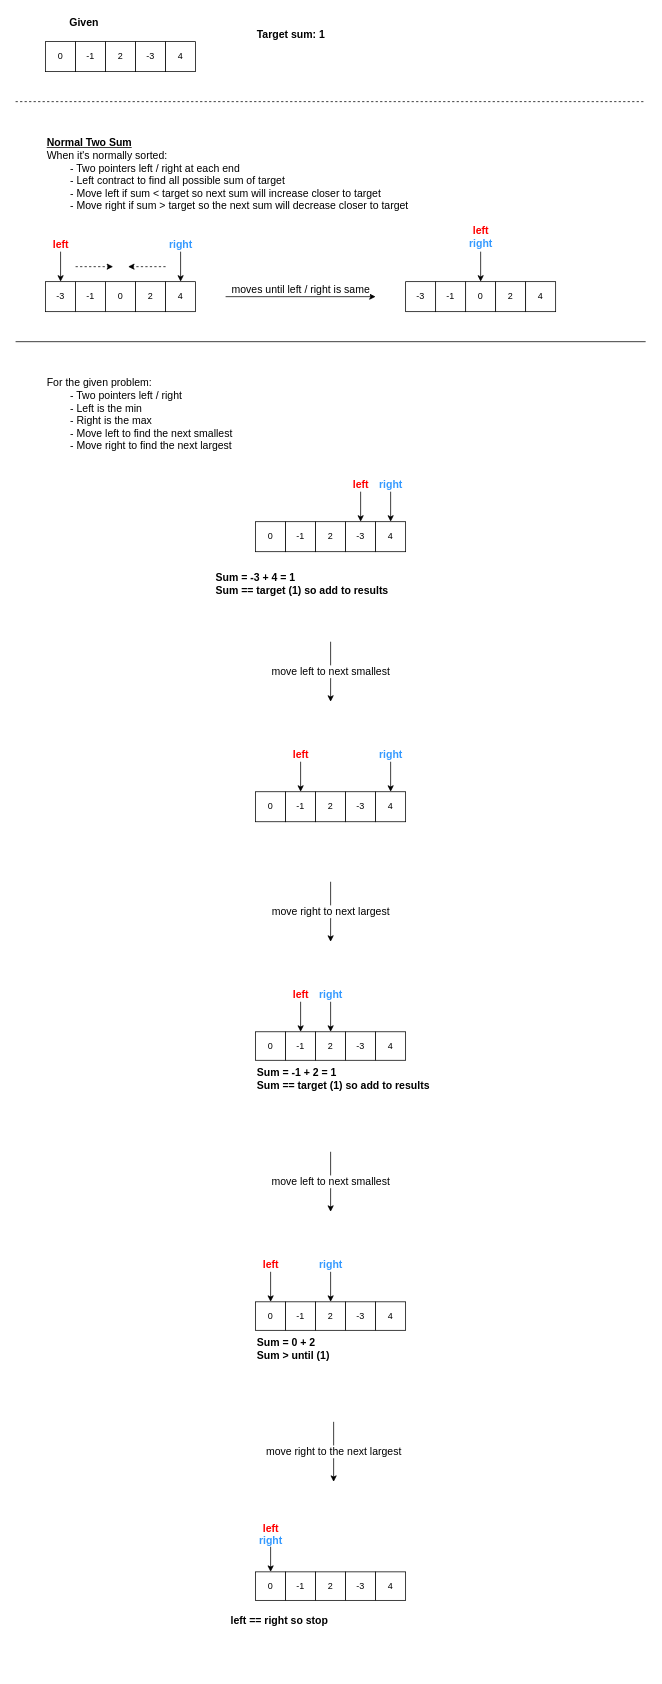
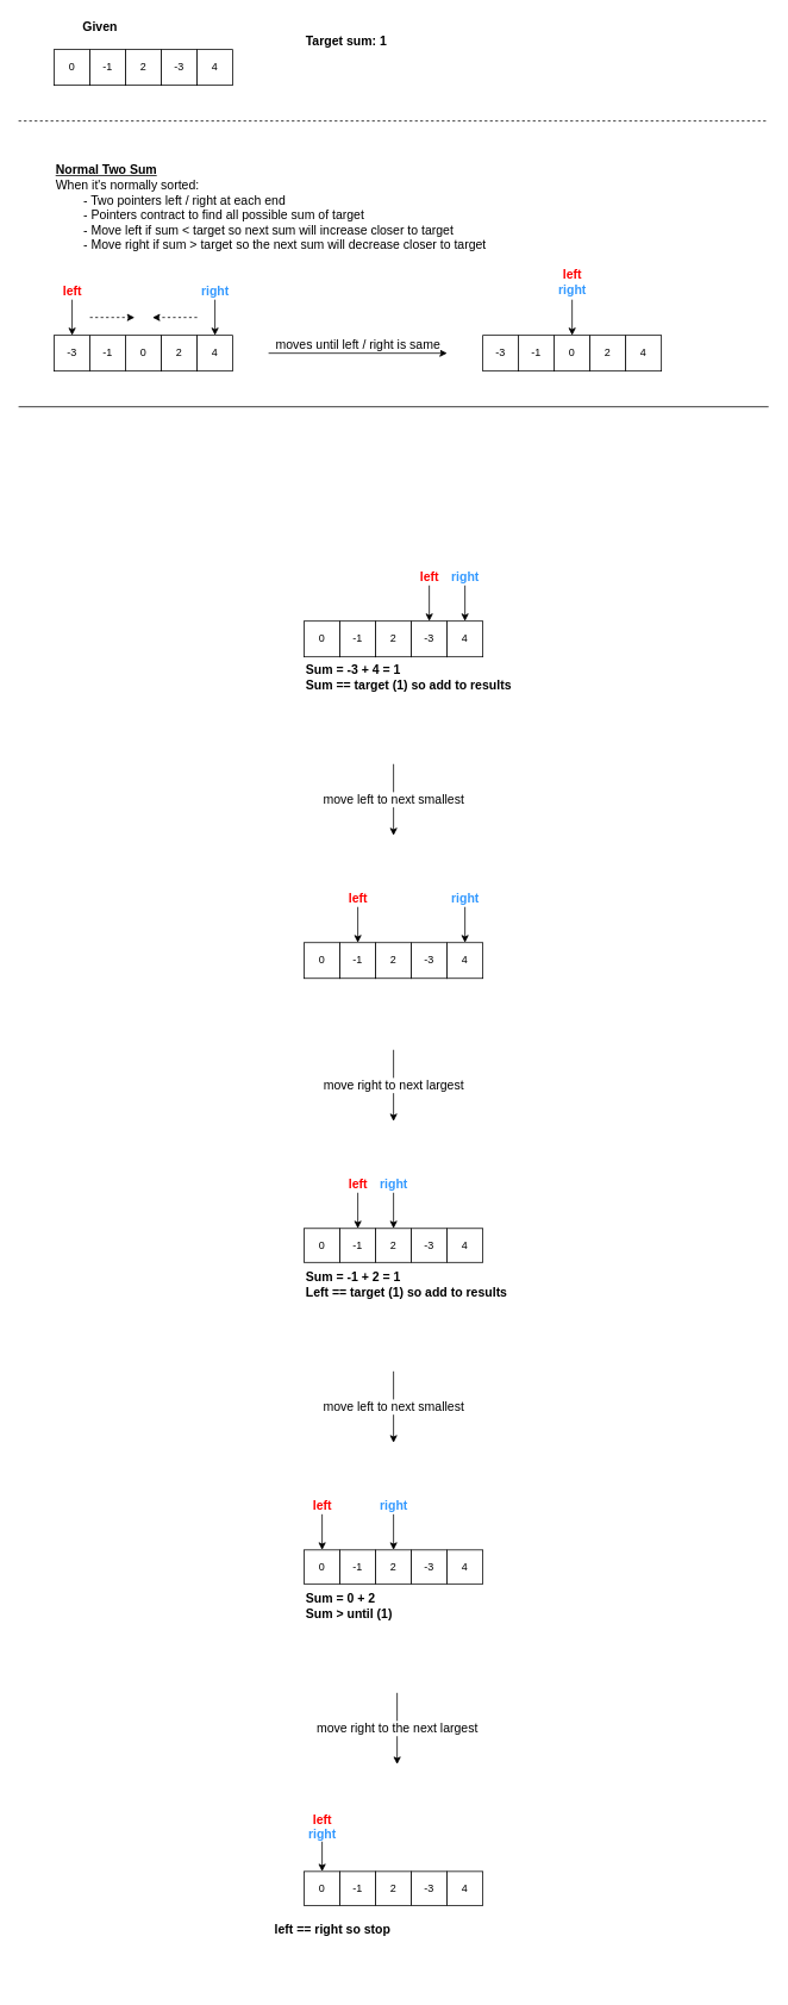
- <mxCell id="13" value="&lt;span&gt;&lt;b&gt;&lt;u&gt;Normal Two Sum&lt;/u&gt;&lt;/b&gt;&lt;br&gt;When it's normally sorted:&lt;br&gt;&lt;span style=&quot;white-space: pre&quot;&gt;&#09;&lt;/span&gt;- Two pointers left / right at each end&lt;br&gt;&lt;span style=&quot;white-space: pre&quot;&gt;&#09;&lt;/span&gt;- Left contract to find all possible sum of target&lt;br&gt;&lt;span style=&quot;white-space: pre&quot;&gt;&#09;&lt;/span&gt;- Move left if sum &amp;lt; target so next sum will increase closer to target&lt;br&gt;&lt;span style=&quot;white-space: pre&quot;&gt;&#09;&lt;/span&gt;- Move right if sum &amp;gt; target so the next sum will decrease closer to target&amp;nbsp;&lt;/span&gt;" style="text;html=1;strokeColor=none;fillColor=none;align=left;verticalAlign=top;whiteSpace=wrap;rounded=0;fontStyle=0;fontSize=14;spacingTop=0;" parent="1" vertex="1"><mxGeometry x="60" y="175" width="800" height="120" as="geometry" /></mxCell>
+ <mxCell id="13" value="&lt;span&gt;&lt;b&gt;&lt;u&gt;Normal Two Sum&lt;/u&gt;&lt;/b&gt;&lt;br&gt;When it's normally sorted:&lt;br&gt;&lt;span style=&quot;white-space: pre&quot;&gt;&#09;&lt;/span&gt;- Two pointers left / right at each end&lt;br&gt;&lt;span style=&quot;white-space: pre&quot;&gt;&#09;&lt;/span&gt;- Pointers contract to find all possible sum of target&lt;br&gt;&lt;span style=&quot;white-space: pre&quot;&gt;&#09;&lt;/span&gt;- Move left if sum &amp;lt; target so next sum will increase closer to target&lt;br&gt;&lt;span style=&quot;white-space: pre&quot;&gt;&#09;&lt;/span&gt;- Move right if sum &amp;gt; target so the next sum will decrease closer to target&amp;nbsp;&lt;/span&gt;" style="text;html=1;strokeColor=none;fillColor=none;align=left;verticalAlign=top;whiteSpace=wrap;rounded=0;fontStyle=0;fontSize=14;spacingTop=0;" parent="1" vertex="1"><mxGeometry x="60" y="175" width="800" height="120" as="geometry" /></mxCell>
- <mxCell id="25" value="For the given problem:&lt;br&gt;&lt;span style=&quot;white-space: pre&quot;&gt;&#09;&lt;/span&gt;- Two pointers left / right&lt;br&gt;&lt;span style=&quot;white-space: pre&quot;&gt;&#09;&lt;/span&gt;- Left is the min&lt;br&gt;&lt;span style=&quot;white-space: pre&quot;&gt;&#09;&lt;/span&gt;- Right is the max&lt;br&gt;&lt;span style=&quot;white-space: pre&quot;&gt;&#09;&lt;/span&gt;- Move left to find the next smallest&lt;br&gt;&lt;span style=&quot;white-space: pre&quot;&gt;&#09;&lt;/span&gt;- Move right to find the next largest" style="text;html=1;strokeColor=none;fillColor=none;align=left;verticalAlign=top;whiteSpace=wrap;rounded=0;fontStyle=0;fontSize=14;" parent="1" vertex="1"><mxGeometry x="60" y="495" width="480" height="120" as="geometry" /></mxCell>
- <mxCell id="43" value="Sum = -3 + 4 = 1&lt;br&gt;Sum == target (1) so add to results" style="text;html=1;strokeColor=none;fillColor=none;align=left;verticalAlign=top;whiteSpace=wrap;rounded=0;fontSize=14;fontStyle=1" parent="1" vertex="1"><mxGeometry x="285" y="755" width="240" height="80" as="geometry" /></mxCell>
+ <mxCell id="43" value="Sum = -3 + 4 = 1&lt;br&gt;Sum == target (1) so add to results" style="text;html=1;strokeColor=none;fillColor=none;align=left;verticalAlign=top;whiteSpace=wrap;rounded=0;fontSize=14;fontStyle=1" parent="1" vertex="1"><mxGeometry x="340" y="735" width="240" height="80" as="geometry" /></mxCell>
- <mxCell id="52" value="Sum = -1 + 2 = 1&lt;br&gt;Sum == target (1) so add to results" style="text;html=1;strokeColor=none;fillColor=none;align=left;verticalAlign=top;whiteSpace=wrap;rounded=0;fontSize=14;fontStyle=1" parent="1" vertex="1"><mxGeometry x="340" y="1415" width="240" height="78" as="geometry" /></mxCell>
+ <mxCell id="52" value="Sum = -1 + 2 = 1&lt;br&gt;Left == target (1) so add to results" style="text;html=1;strokeColor=none;fillColor=none;align=left;verticalAlign=top;whiteSpace=wrap;rounded=0;fontSize=14;fontStyle=1" parent="1" vertex="1"><mxGeometry x="340" y="1415" width="240" height="78" as="geometry" /></mxCell>
